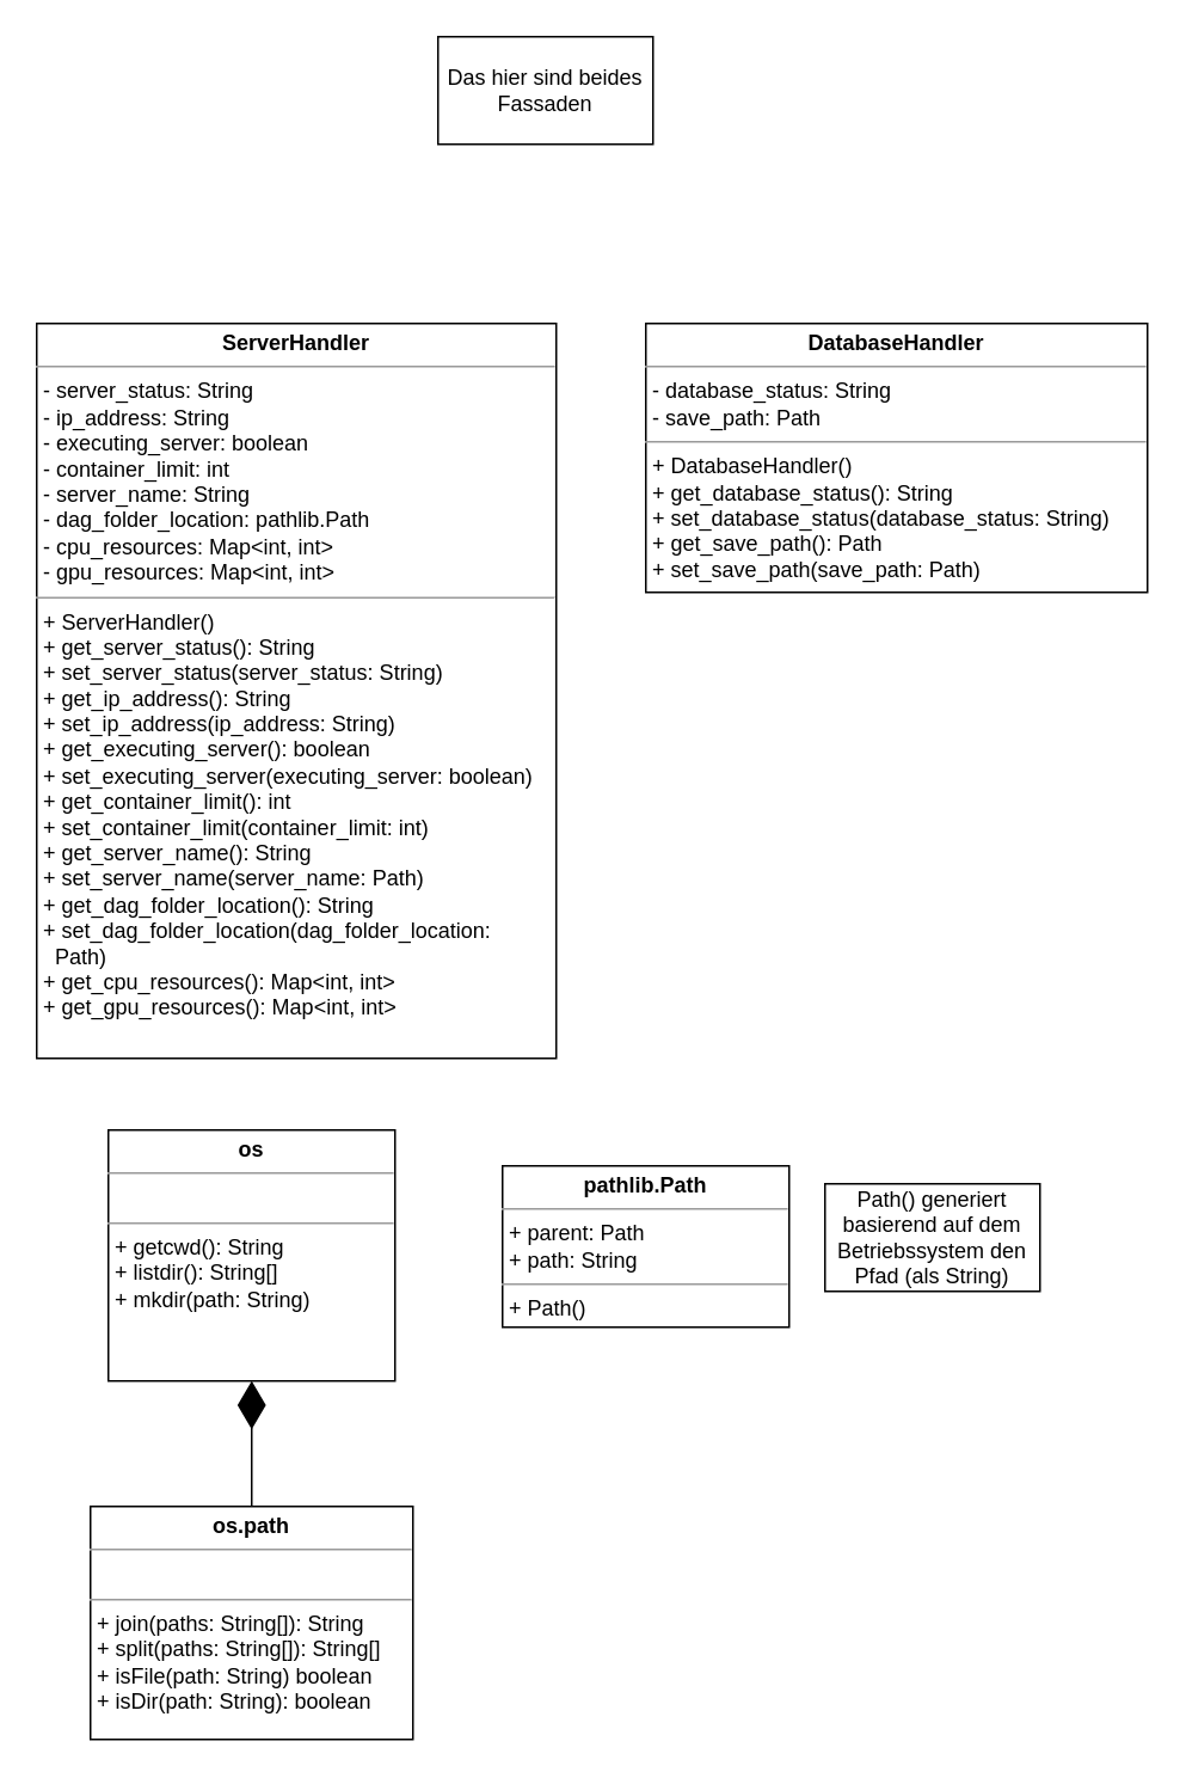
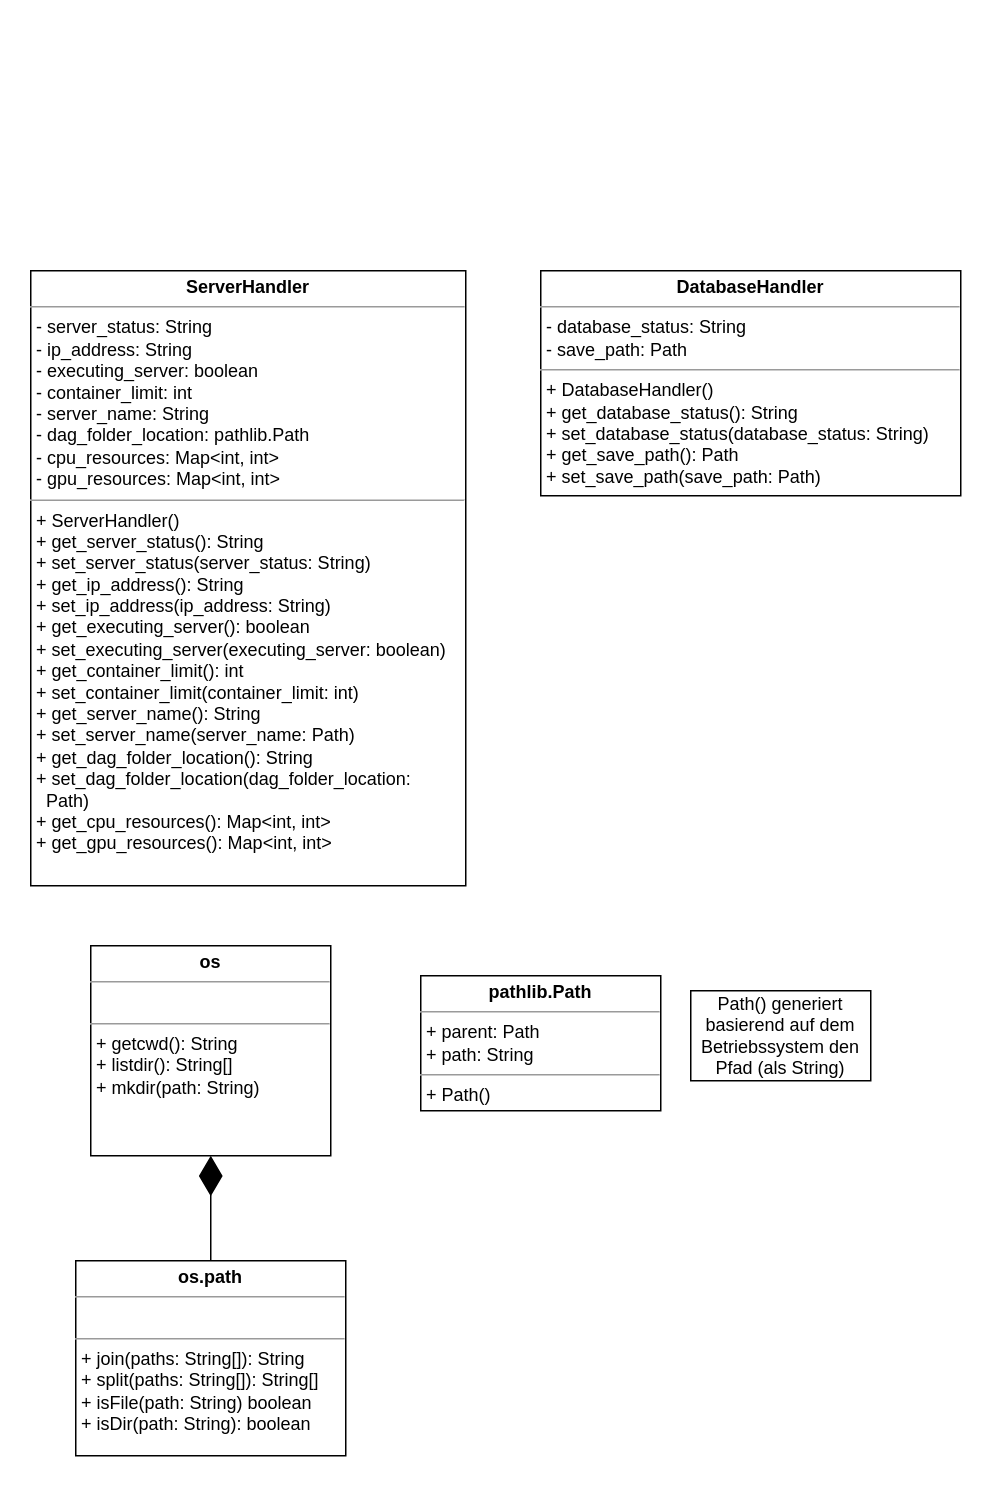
- <mxCell id="4" value="Das hier sind beides Fassaden" style="rounded=0;whiteSpace=wrap;html=1;" vertex="1" parent="1"><mxGeometry x="244" y="20" width="120" height="60" as="geometry" /></mxCell>
